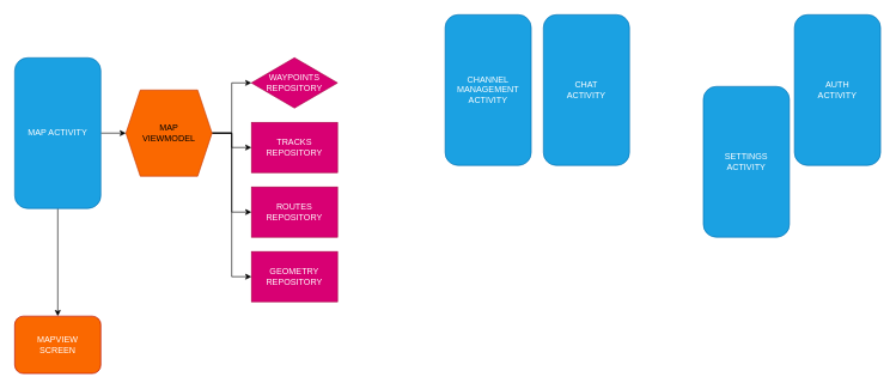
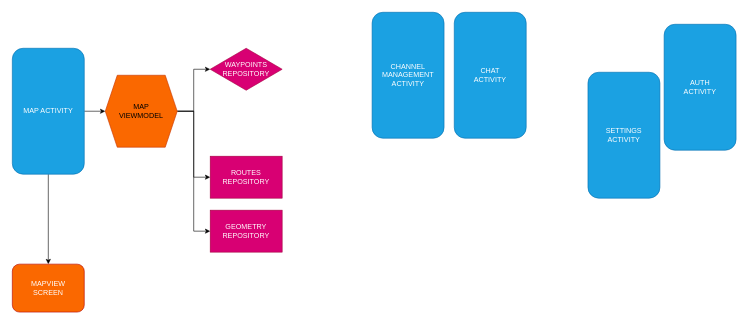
- <mxCell id="5" value="AUTH&lt;br&gt;ACTIVITY" style="rounded=1;whiteSpace=wrap;html=1;fillColor=#1ba1e2;fontColor=#ffffff;strokeColor=#006EAF;" vertex="1" parent="1"><mxGeometry x="1107" y="20" width="120" height="210" as="geometry" /></mxCell>
+ <mxCell id="5" value="AUTH&lt;br&gt;ACTIVITY" style="rounded=1;whiteSpace=wrap;html=1;fillColor=#1ba1e2;fontColor=#ffffff;strokeColor=#006EAF;" vertex="1" parent="1"><mxGeometry x="1107" y="40" width="120" height="210" as="geometry" /></mxCell>
- <mxCell id="10" style="edgeStyle=orthogonalEdgeStyle;rounded=0;orthogonalLoop=1;jettySize=auto;html=1;exitX=1;exitY=0.5;exitDx=0;exitDy=0;entryX=0;entryY=0.5;entryDx=0;entryDy=0;" edge="1" parent="1" source="13" target="15"><mxGeometry relative="1" as="geometry" /></mxCell>
- <mxCell id="15" value="TRACKS&lt;br&gt;REPOSITORY" style="rounded=0;whiteSpace=wrap;html=1;fillColor=#d80073;fontColor=#ffffff;strokeColor=#A50040;" vertex="1" parent="1"><mxGeometry x="350" y="170" width="120" height="70" as="geometry" /></mxCell>
